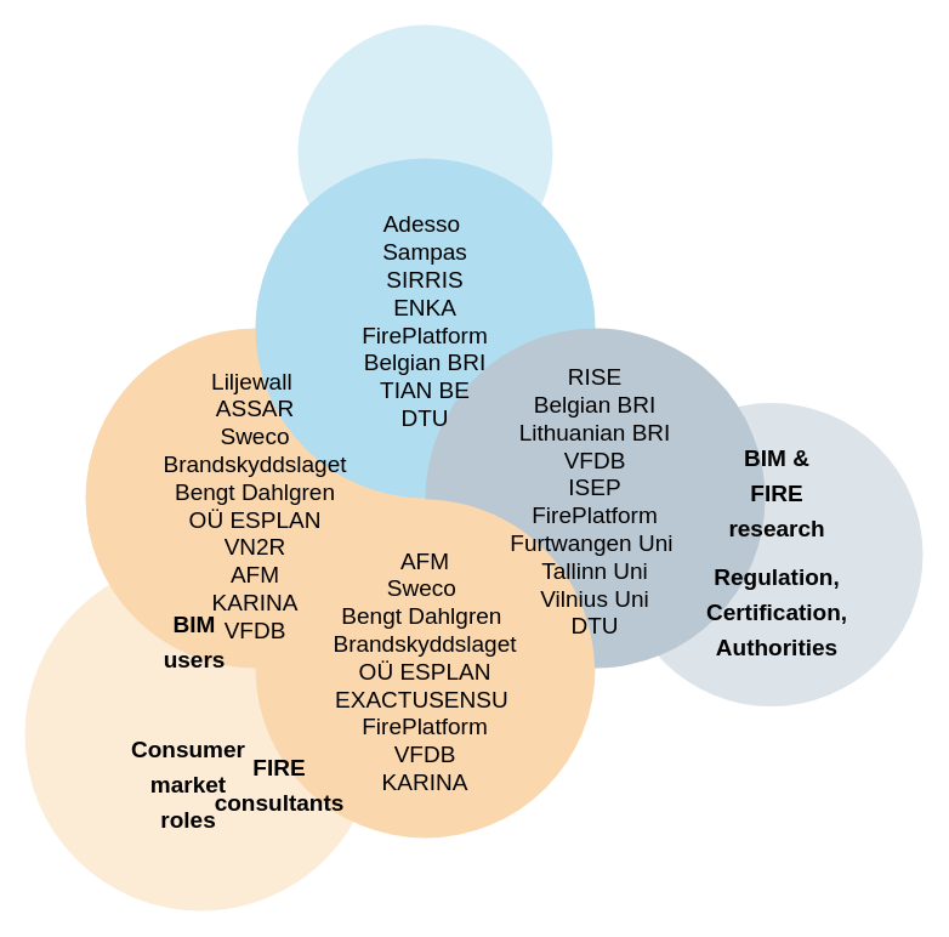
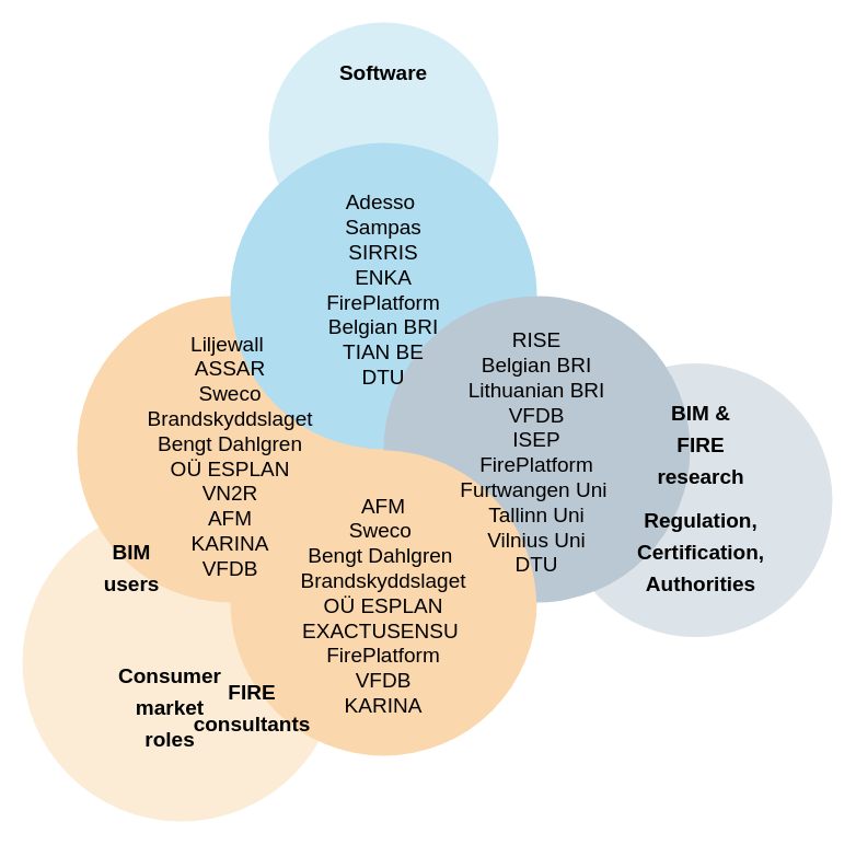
+ <mxCell id="18" value="&lt;h1&gt;&lt;font style=&quot;font-size: 19px&quot;&gt;Software&lt;/font&gt;&lt;/h1&gt;" style="text;html=1;strokeColor=none;fillColor=none;align=center;verticalAlign=middle;whiteSpace=wrap;rounded=0;" vertex="1" parent="1"><mxGeometry x="320" y="50" width="60" height="30" as="geometry" /></mxCell>
- <mxCell id="12" value="&lt;h1&gt;&lt;font style=&quot;font-size: 19px&quot;&gt;BIM users&lt;/font&gt;&lt;/h1&gt;" style="text;html=1;strokeColor=none;fillColor=none;align=center;verticalAlign=middle;whiteSpace=wrap;rounded=0;" vertex="1" parent="1"><mxGeometry x="130" y="512" width="60" height="30" as="geometry" /></mxCell>
+ <mxCell id="12" value="&lt;h1&gt;&lt;font style=&quot;font-size: 19px&quot;&gt;BIM users&lt;/font&gt;&lt;/h1&gt;" style="text;html=1;strokeColor=none;fillColor=none;align=center;verticalAlign=middle;whiteSpace=wrap;rounded=0;" vertex="1" parent="1"><mxGeometry x="90" y="502" width="60" height="30" as="geometry" /></mxCell>
